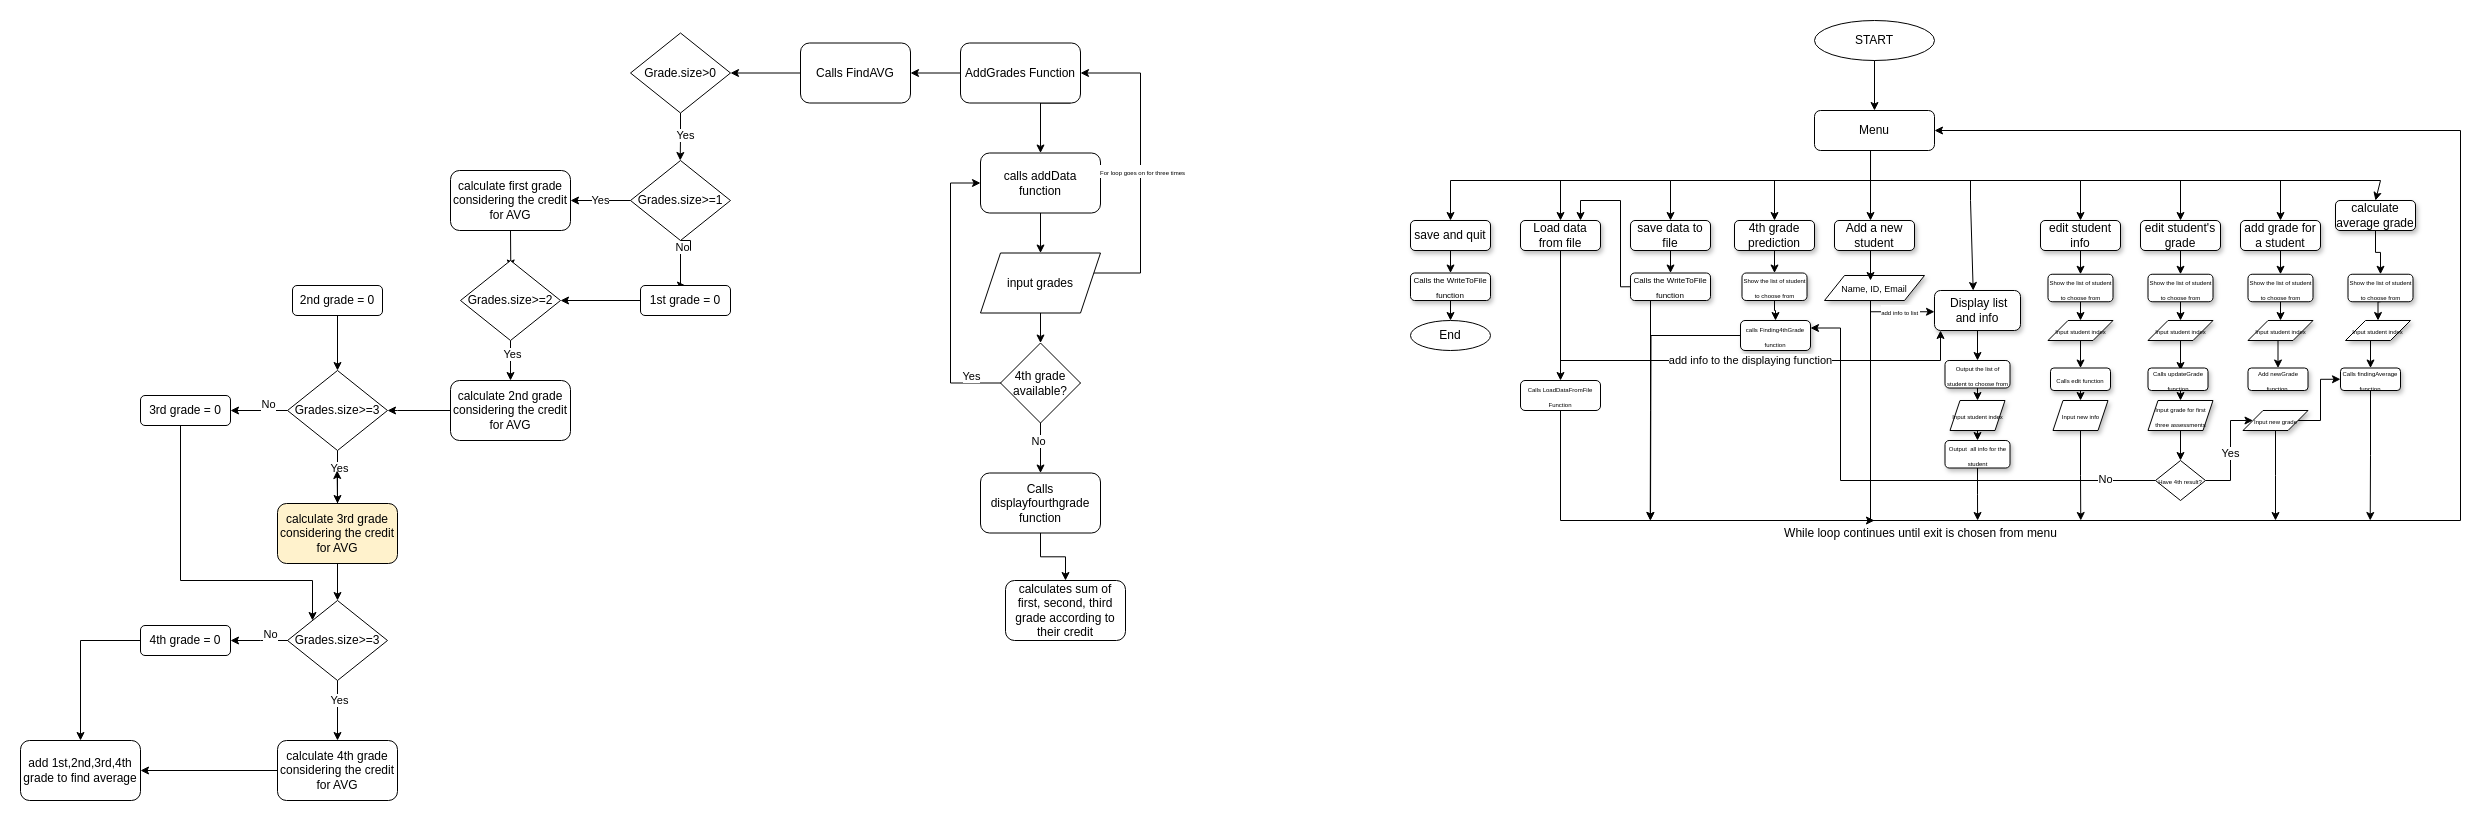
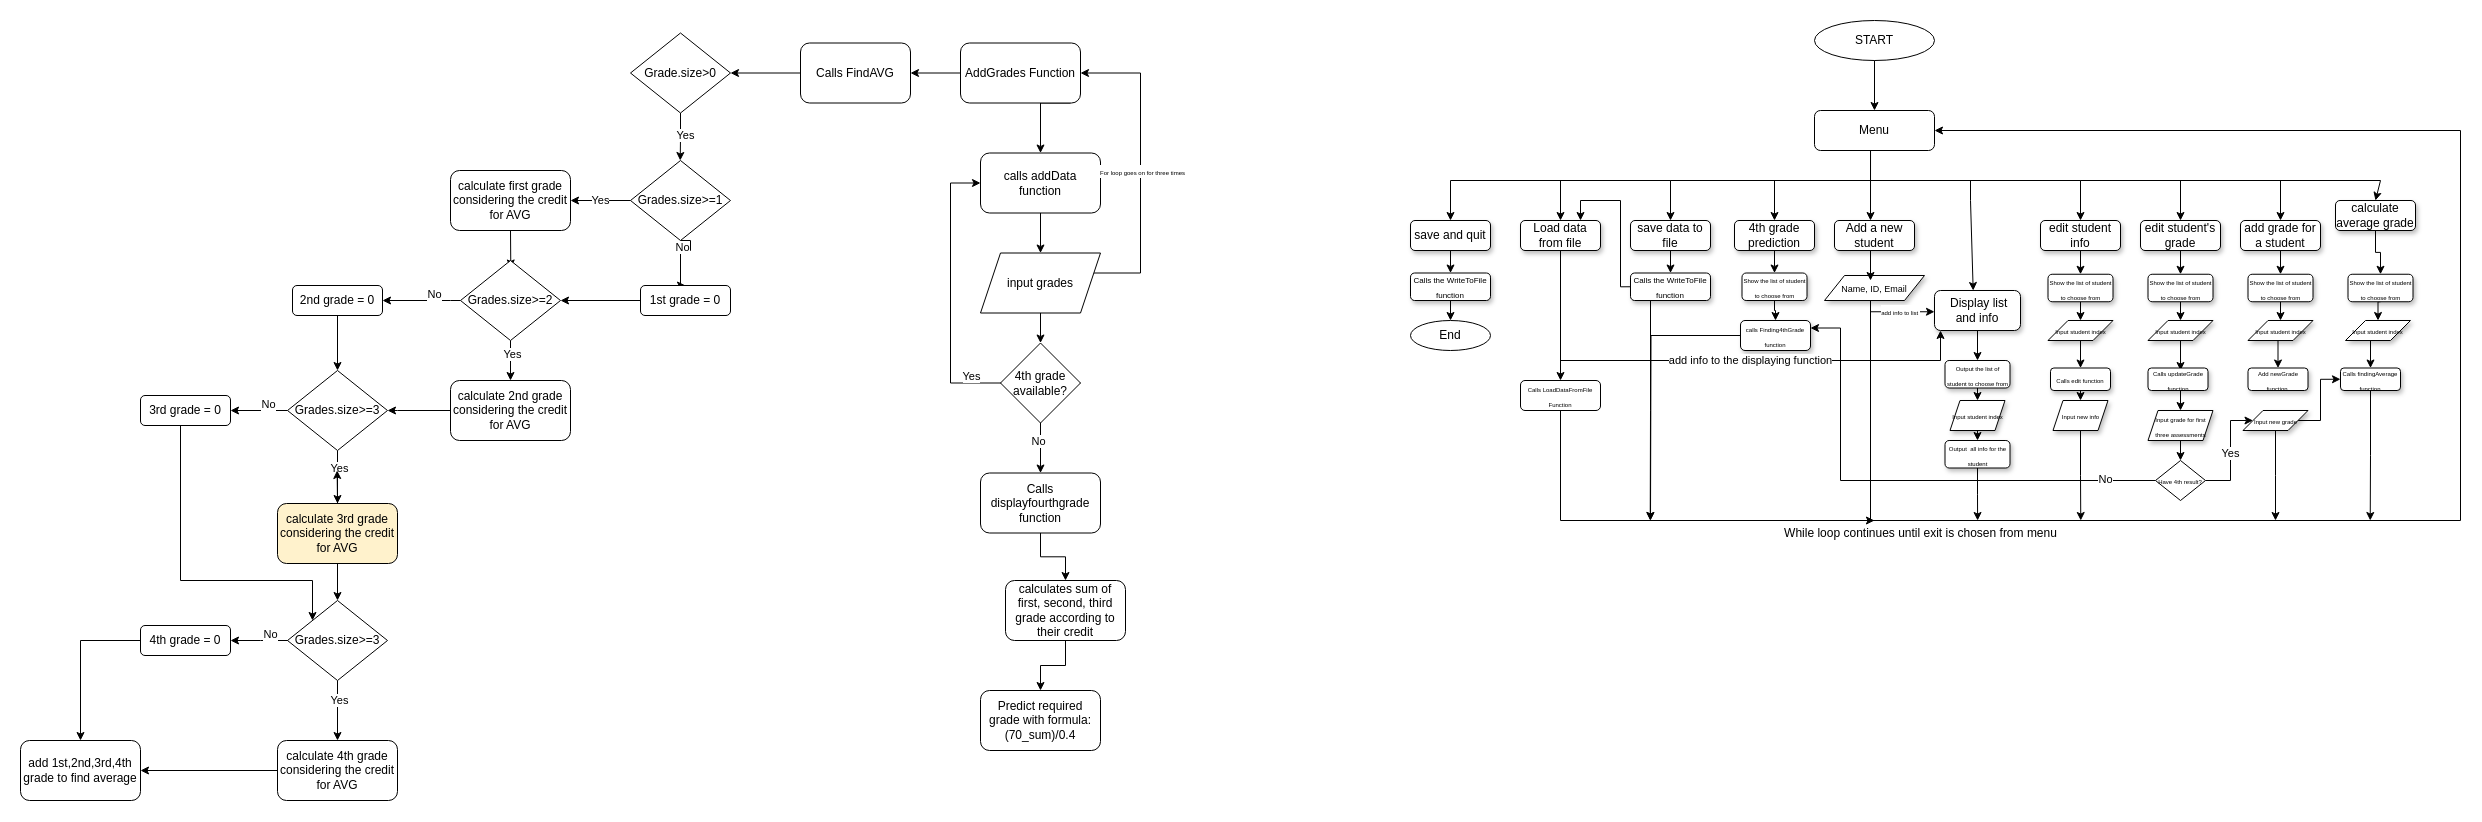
+ <mxCell id="160" style="edgeStyle=orthogonalEdgeStyle;rounded=0;orthogonalLoop=1;jettySize=auto;html=1;exitX=0;exitY=0.5;exitDx=0;exitDy=0;entryX=1;entryY=0.5;entryDx=0;entryDy=0;" edge="1" parent="1" source="162" target="165"><mxGeometry relative="1" as="geometry"><Array as="points"><mxPoint x="450" y="300" /><mxPoint x="450" y="300" /></Array></mxGeometry></mxCell>
+ <mxCell id="161" value="No" style="edgeLabel;html=1;align=center;verticalAlign=middle;resizable=0;points=[];" connectable="0" vertex="1" parent="160"><mxGeometry x="-0.304" y="-7" relative="1" as="geometry"><mxPoint as="offset" /></mxGeometry></mxCell>
- <mxCell id="104" value="&lt;font style=&quot;font-size: 6px;&quot;&gt;Input grade for first three assessments&lt;/font&gt;" style="shape=parallelogram;perimeter=parallelogramPerimeter;whiteSpace=wrap;html=1;fixedSize=1;size=10;shadow=1;movable=0;resizable=0;rotatable=0;deletable=0;editable=0;locked=1;connectable=0;" vertex="1" parent="1"><mxGeometry x="2147.5" y="400" width="65" height="30" as="geometry" /></mxCell>
+ <mxCell id="104" value="&lt;font style=&quot;font-size: 6px;&quot;&gt;Input grade for first three assessments&lt;/font&gt;" style="shape=parallelogram;perimeter=parallelogramPerimeter;whiteSpace=wrap;html=1;fixedSize=1;size=10;shadow=1;movable=0;resizable=0;rotatable=0;deletable=0;editable=0;locked=1;connectable=0;" vertex="1" parent="1"><mxGeometry x="2147.5" y="410" width="65" height="30" as="geometry" /></mxCell>
+ <mxCell id="191" style="edgeStyle=orthogonalEdgeStyle;rounded=0;orthogonalLoop=1;jettySize=auto;html=1;exitX=0.5;exitY=1;exitDx=0;exitDy=0;entryX=0.5;entryY=0;entryDx=0;entryDy=0;" edge="1" parent="1" source="192" target="193"><mxGeometry relative="1" as="geometry" /></mxCell>
+ <mxCell id="193" value="Predict required grade with formula:&lt;br&gt;(70_sum)/0.4" style="rounded=1;whiteSpace=wrap;html=1;" vertex="1" parent="1"><mxGeometry x="980" y="690" width="120" height="60" as="geometry" /></mxCell>
